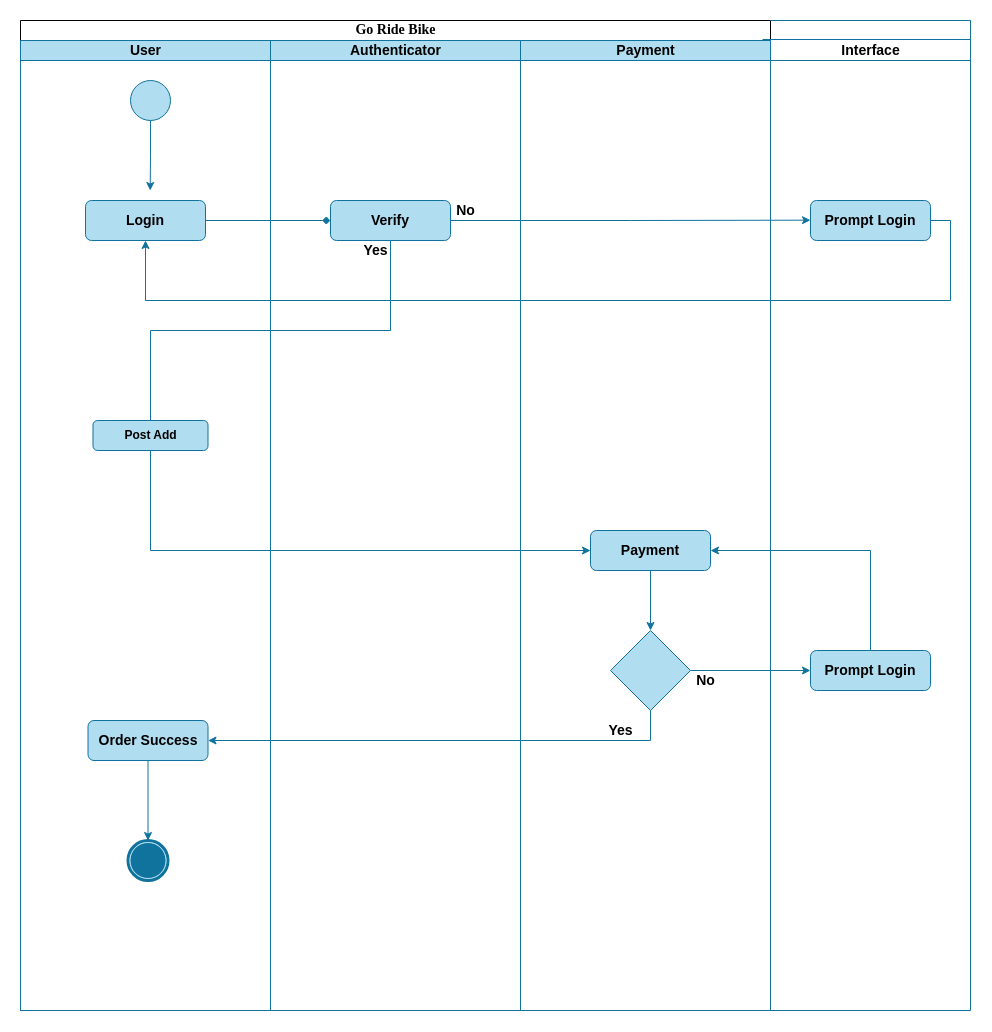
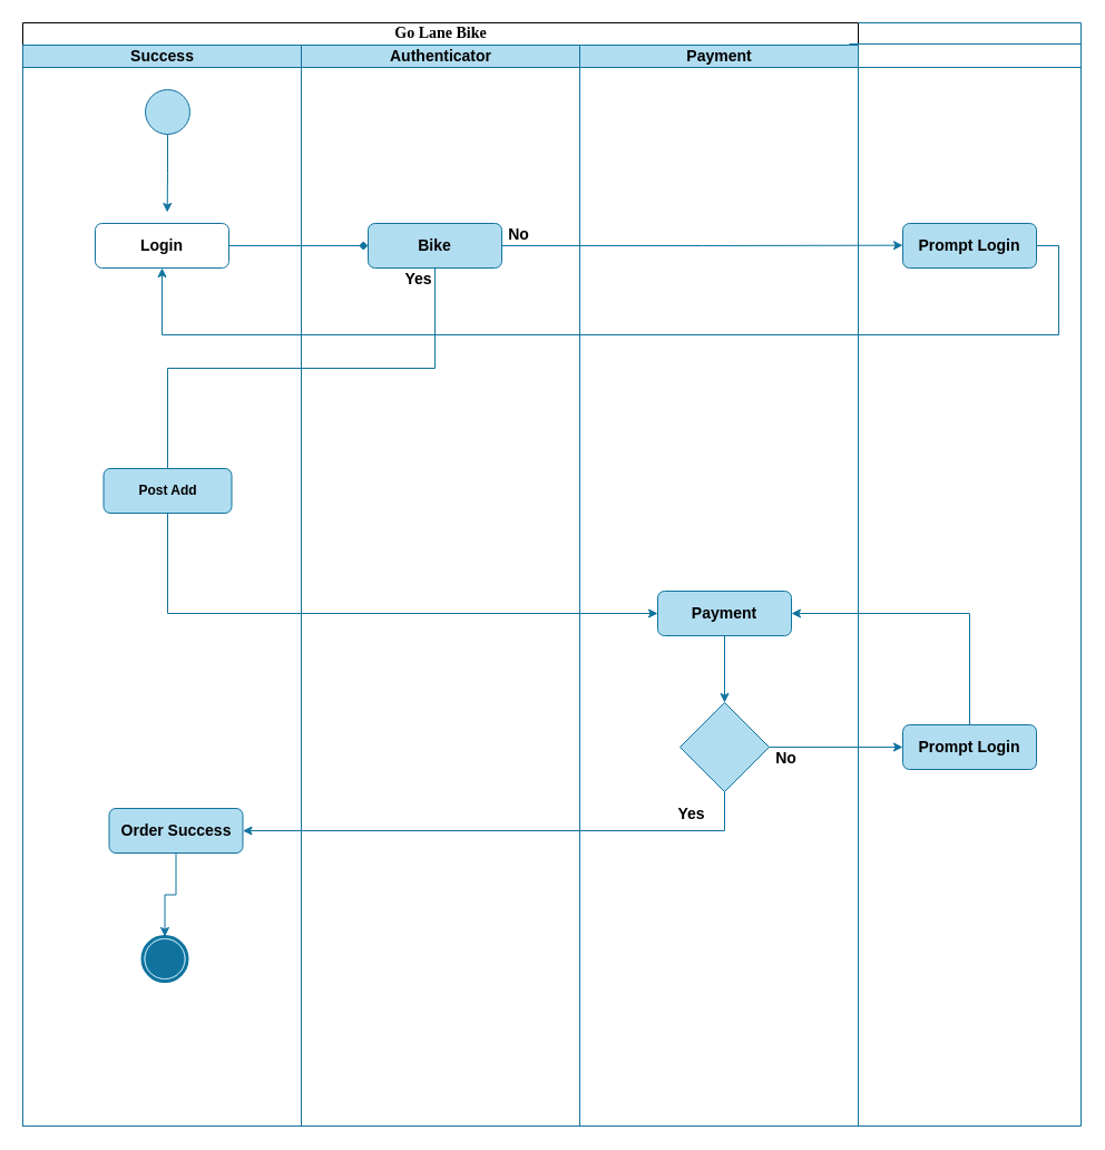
- <mxCell id="2" value="&lt;font style=&quot;font-size: 14px&quot;&gt;Go Ride Bike&lt;/font&gt;" style="swimlane;html=1;childLayout=stackLayout;startSize=20;rounded=0;shadow=0;comic=0;labelBackgroundColor=none;strokeWidth=1;fontFamily=Verdana;fontSize=12;align=center;" parent="1" vertex="1"><mxGeometry x="20" y="20" width="750" height="990" as="geometry" /></mxCell>
+ <mxCell id="2" value="&lt;font style=&quot;font-size: 14px&quot;&gt;Go Lane Bike&lt;/font&gt;" style="swimlane;html=1;childLayout=stackLayout;startSize=20;rounded=0;shadow=0;comic=0;labelBackgroundColor=none;strokeWidth=1;fontFamily=Verdana;fontSize=12;align=center;" parent="1" vertex="1"><mxGeometry x="20" y="20" width="750" height="990" as="geometry" /></mxCell>
- <mxCell id="3" value="&lt;font style=&quot;font-size: 14px&quot;&gt;User&lt;/font&gt;" style="swimlane;html=1;startSize=20;fillColor=#b1ddf0;strokeColor=#10739e;" parent="2" vertex="1"><mxGeometry y="20" width="250" height="970" as="geometry" /></mxCell>
+ <mxCell id="3" value="&lt;font style=&quot;font-size: 14px&quot;&gt;Success&lt;/font&gt;" style="swimlane;html=1;startSize=20;fillColor=#b1ddf0;strokeColor=#10739e;" parent="2" vertex="1"><mxGeometry y="20" width="250" height="970" as="geometry" /></mxCell>
- <mxCell id="31" value="&lt;font style=&quot;font-size: 14px&quot;&gt;&lt;b&gt;Interface&lt;/b&gt;&lt;/font&gt;" style="text;html=1;align=center;verticalAlign=middle;resizable=0;points=[];autosize=1;" vertex="1" parent="1"><mxGeometry x="835" y="40" width="70" height="20" as="geometry" /></mxCell>
- <mxCell id="5" value="&lt;font style=&quot;font-size: 14px&quot;&gt;&lt;b&gt;Login&lt;/b&gt;&lt;/font&gt;" style="rounded=1;whiteSpace=wrap;html=1;fillColor=#b1ddf0;strokeColor=#10739e;" vertex="1" parent="3"><mxGeometry x="65" y="160" width="120" height="40" as="geometry" /></mxCell>
+ <mxCell id="5" value="&lt;font style=&quot;font-size: 14px&quot;&gt;&lt;b&gt;Login&lt;/b&gt;&lt;/font&gt;" style="rounded=1;whiteSpace=wrap;html=1;fillColor=#ffffff;strokeColor=#10739e;" vertex="1" parent="3"><mxGeometry x="65" y="160" width="120" height="40" as="geometry" /></mxCell>
- <mxCell id="11" value="&lt;font style=&quot;font-size: 14px&quot;&gt;&lt;b&gt;Verify&lt;/b&gt;&lt;/font&gt;" style="rounded=1;whiteSpace=wrap;html=1;fillColor=#b1ddf0;strokeColor=#10739e;" vertex="1" parent="10"><mxGeometry x="60" y="160" width="120" height="40" as="geometry" /></mxCell>
+ <mxCell id="11" value="&lt;font style=&quot;font-size: 14px&quot;&gt;&lt;b&gt;Bike&lt;/b&gt;&lt;/font&gt;" style="rounded=1;whiteSpace=wrap;html=1;fillColor=#b1ddf0;strokeColor=#10739e;" vertex="1" parent="10"><mxGeometry x="60" y="160" width="120" height="40" as="geometry" /></mxCell>
- <mxCell id="6" value="&lt;b&gt;Post Add&lt;/b&gt;" style="rounded=1;whiteSpace=wrap;html=1;fillColor=#b1ddf0;strokeColor=#10739e;" vertex="1" parent="3"><mxGeometry x="72.5" y="380" width="115" height="30" as="geometry" /></mxCell>
+ <mxCell id="6" value="&lt;b&gt;Post Add&lt;/b&gt;" style="rounded=1;whiteSpace=wrap;html=1;fillColor=#b1ddf0;strokeColor=#10739e;" vertex="1" parent="3"><mxGeometry x="72.5" y="380" width="115" height="40" as="geometry" /></mxCell>
- <mxCell id="7" value="&lt;font style=&quot;font-size: 14px&quot;&gt;&lt;b&gt;Order Success&lt;/b&gt;&lt;/font&gt;" style="rounded=1;whiteSpace=wrap;html=1;fillColor=#b1ddf0;strokeColor=#10739e;" vertex="1" parent="3"><mxGeometry x="67.5" y="680" width="120" height="40" as="geometry" /></mxCell>
+ <mxCell id="7" value="&lt;font style=&quot;font-size: 14px&quot;&gt;&lt;b&gt;Order Success&lt;/b&gt;&lt;/font&gt;" style="rounded=1;whiteSpace=wrap;html=1;fillColor=#b1ddf0;strokeColor=#10739e;" vertex="1" parent="3"><mxGeometry x="77.5" y="685" width="120" height="40" as="geometry" /></mxCell>
